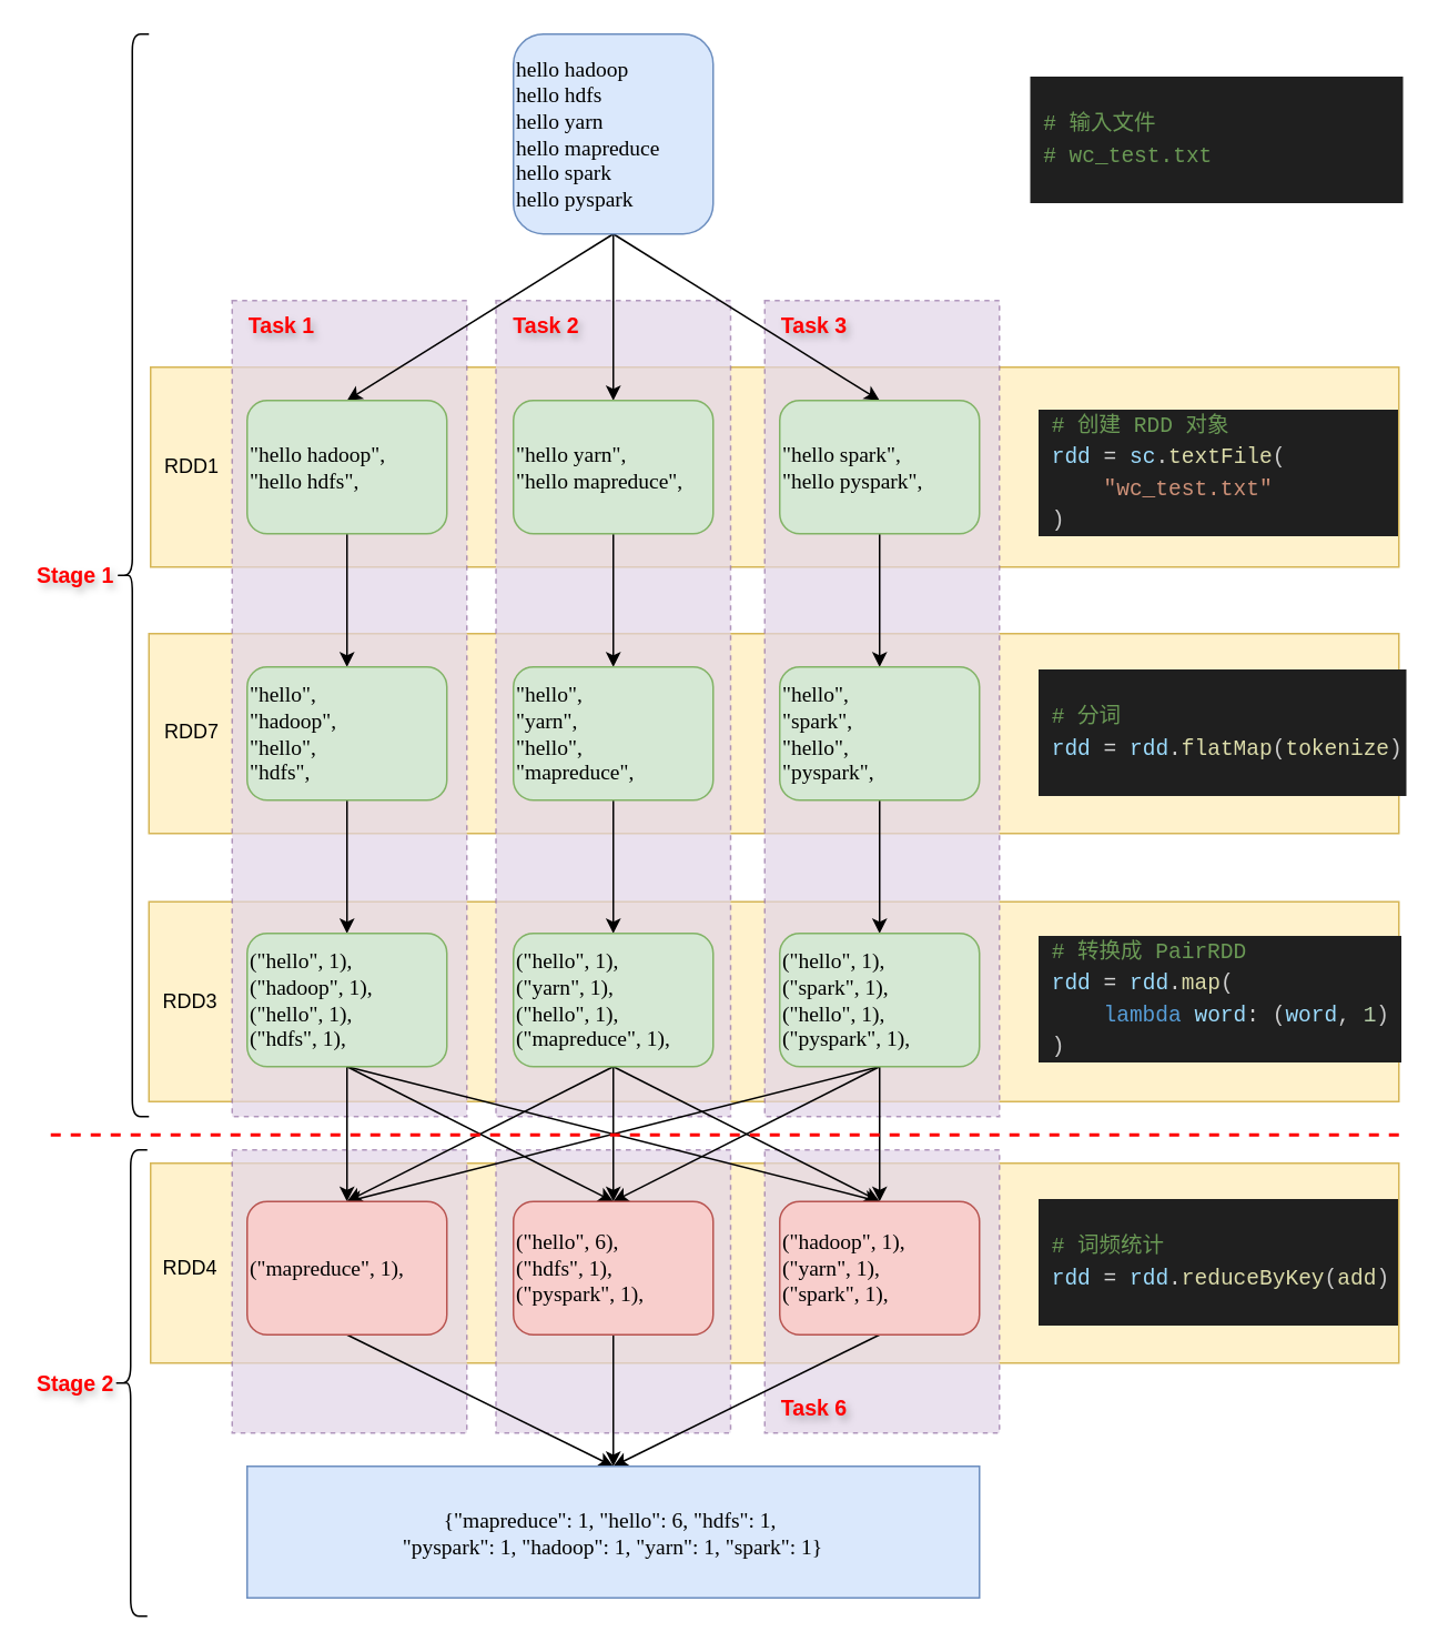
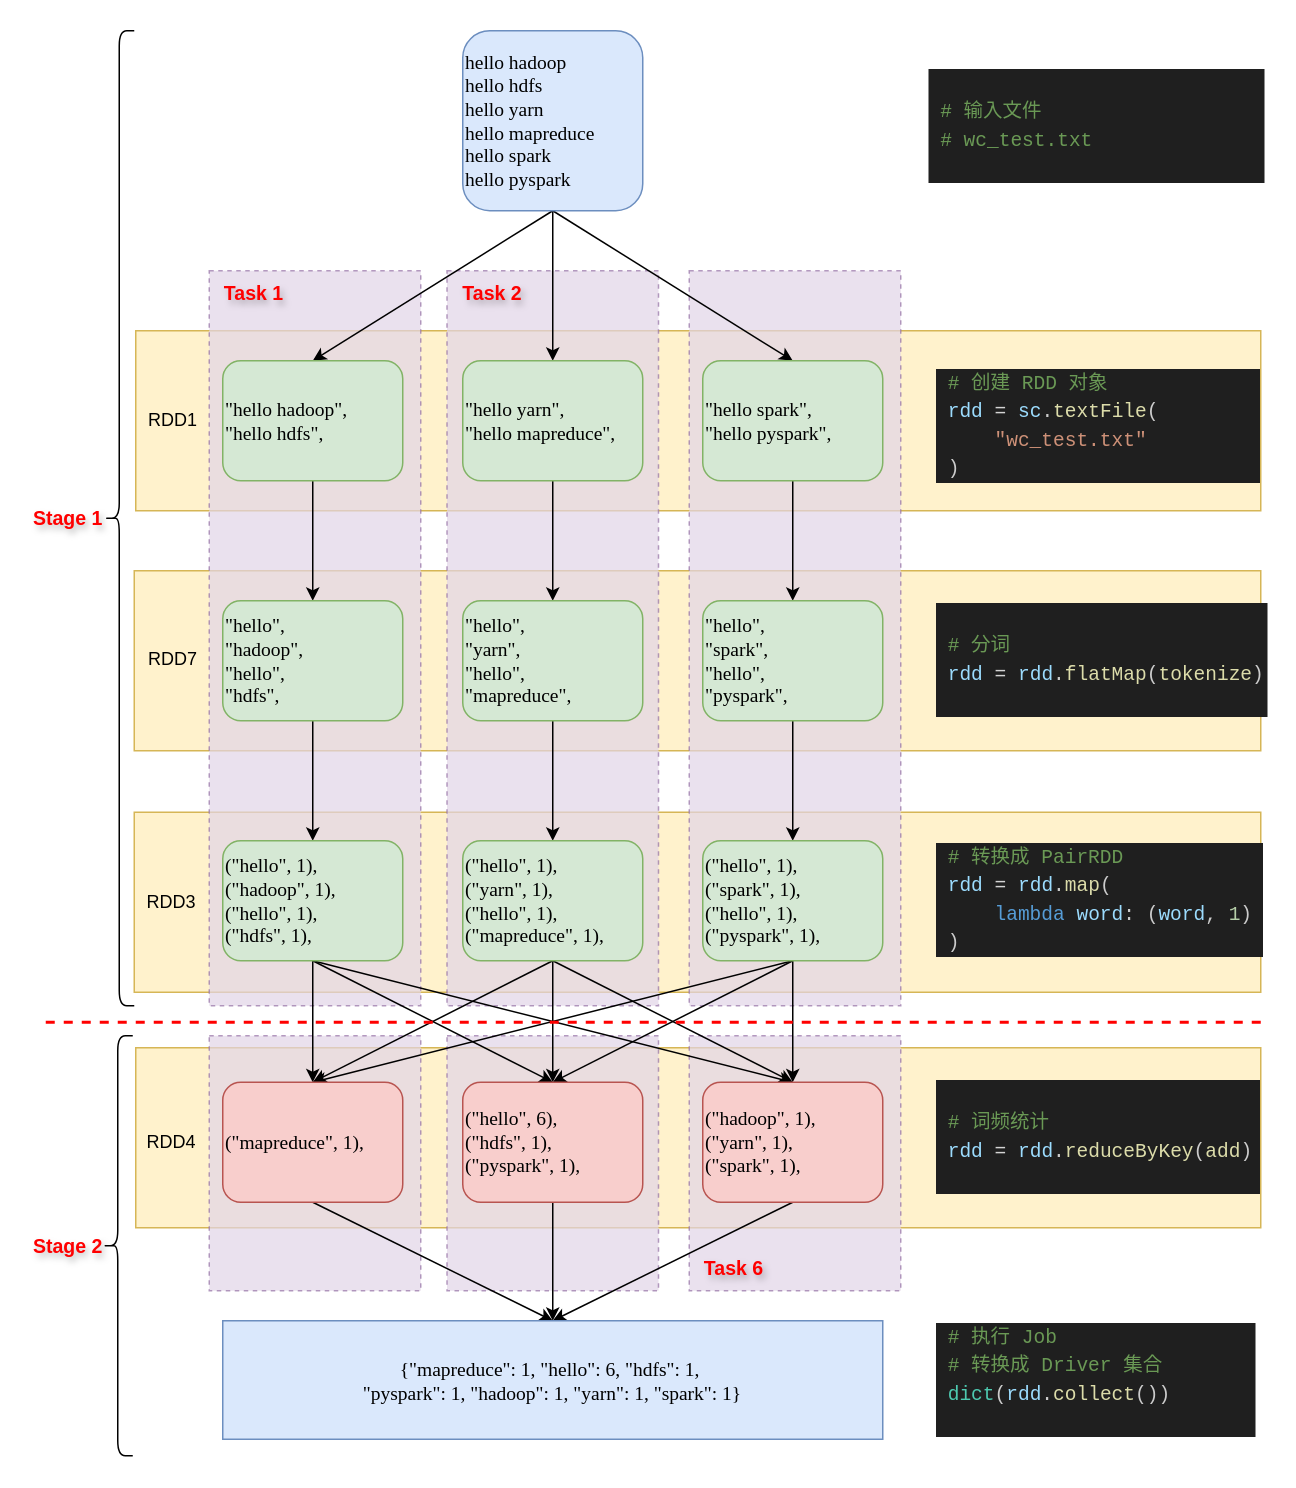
- <mxCell id="63" value="Task 3" style="text;html=1;align=center;verticalAlign=middle;whiteSpace=wrap;rounded=0;textShadow=1;fontColor=#FF0000;fontStyle=1;fontSize=13;" vertex="1" parent="1"><mxGeometry x="459" y="180" width="60" height="30" as="geometry" /></mxCell>
+ <mxCell id="52" value="&lt;div style=&quot;color: rgb(204, 204, 204); background-color: rgb(31, 31, 31); font-family: Consolas, &amp;quot;Courier New&amp;quot;, monospace; font-weight: normal; font-size: 13px; line-height: 19px; white-space: pre;&quot;&gt;&lt;div&gt;&lt;span style=&quot;color: rgb(106, 153, 85);&quot;&gt; # 执行 Job&lt;/span&gt;&lt;/div&gt;&lt;div&gt;&lt;span style=&quot;color: rgb(106, 153, 85);&quot;&gt; # 转换成 Driver 集合  &lt;/span&gt;&lt;span style=&quot;color: rgb(106, 153, 85);&quot;&gt;      &lt;/span&gt;&lt;br&gt;&lt;/div&gt;&lt;div&gt;&lt;span style=&quot;color: #4ec9b0;&quot;&gt; dict&lt;/span&gt;&lt;span style=&quot;color: #cccccc;&quot;&gt;(&lt;/span&gt;&lt;span style=&quot;color: #9cdcfe;&quot;&gt;rdd&lt;/span&gt;&lt;span style=&quot;color: #cccccc;&quot;&gt;.&lt;/span&gt;&lt;span style=&quot;color: #dcdcaa;&quot;&gt;collect&lt;/span&gt;&lt;span style=&quot;color: #cccccc;&quot;&gt;())&lt;/span&gt;&lt;/div&gt;&lt;div&gt;&lt;span style=&quot;color: #cccccc;&quot;&gt; &lt;/span&gt;&lt;/div&gt;&lt;/div&gt;" style="text;whiteSpace=wrap;html=1;" parent="1" vertex="1"><mxGeometry x="622" y="875" width="218" height="89" as="geometry" /></mxCell>
